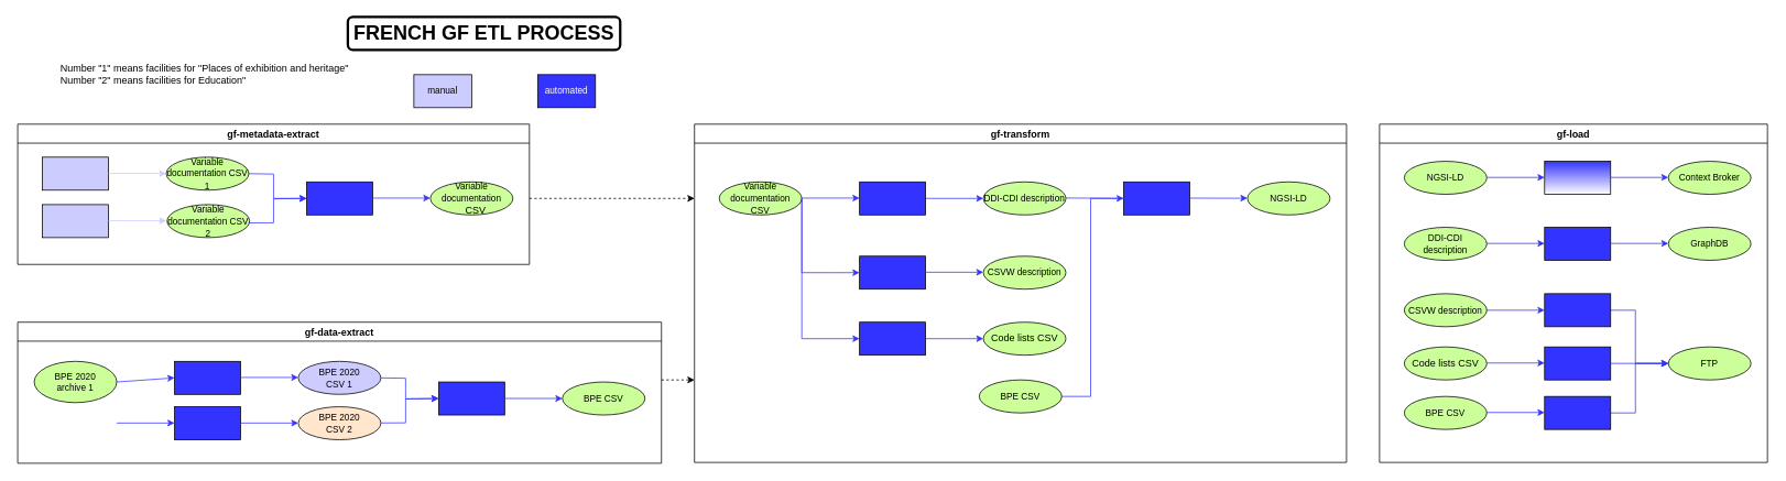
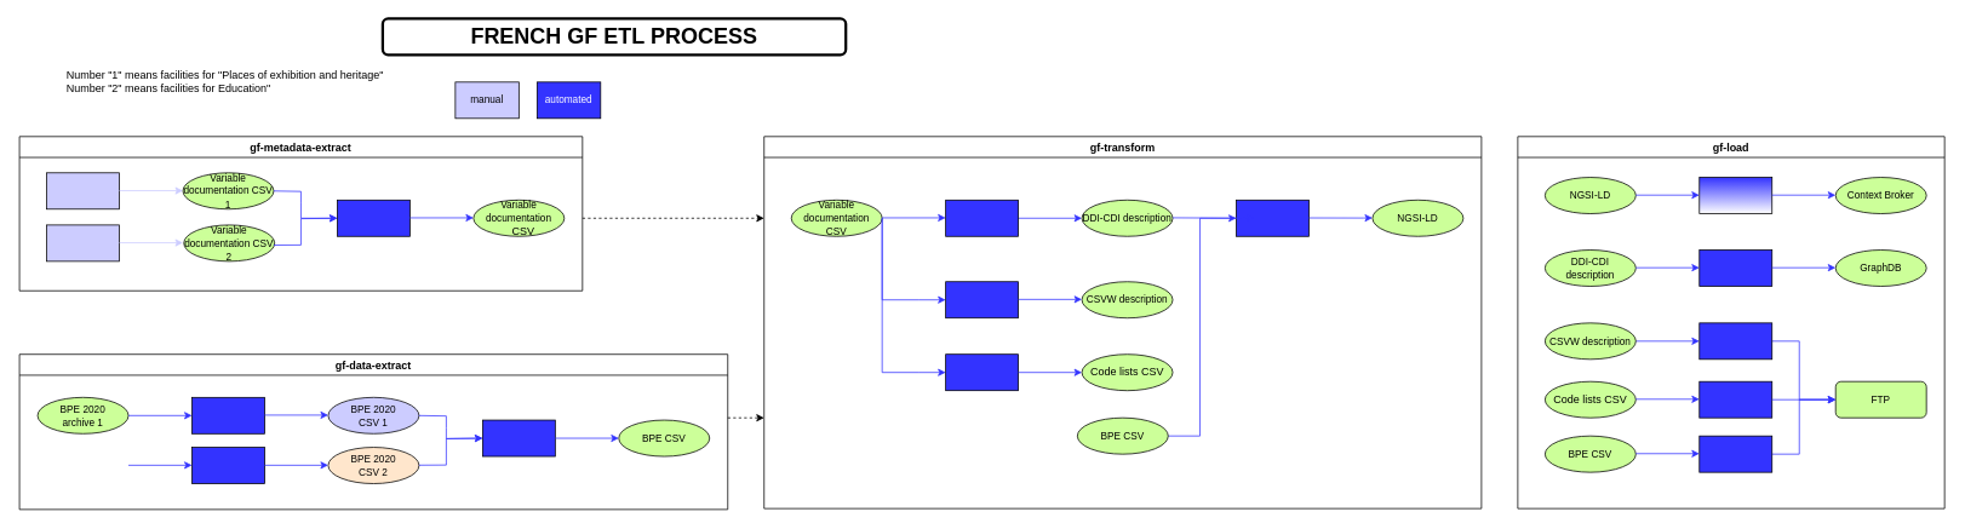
- <mxCell id="2" value="&lt;b&gt;&lt;font style=&quot;font-size: 24px&quot;&gt;FRENCH GF ETL PROCESS&lt;/font&gt;&lt;/b&gt;" style="rounded=1;whiteSpace=wrap;html=1;strokeWidth=3;" vertex="1" parent="1"><mxGeometry x="420" y="20" width="330" height="40" as="geometry" /></mxCell>
+ <mxCell id="2" value="&lt;b&gt;&lt;font style=&quot;font-size: 24px&quot;&gt;FRENCH GF ETL PROCESS&lt;/font&gt;&lt;/b&gt;" style="rounded=1;whiteSpace=wrap;html=1;strokeWidth=3;" vertex="1" parent="1"><mxGeometry x="420" y="20" width="510" height="40" as="geometry" /></mxCell>
- <mxCell id="52" value="&lt;font color=&quot;#FFFFFF&quot;&gt;automated&lt;/font&gt;" style="rounded=0;whiteSpace=wrap;html=1;fontFamily=Helvetica;fontSize=11;fontColor=#000000;strokeColor=default;strokeWidth=1;fillColor=#3333FF;" vertex="1" parent="1"><mxGeometry x="650" y="90" width="70" height="40" as="geometry" /></mxCell>
+ <mxCell id="52" value="&lt;font color=&quot;#FFFFFF&quot;&gt;automated&lt;/font&gt;" style="rounded=0;whiteSpace=wrap;html=1;fontFamily=Helvetica;fontSize=11;fontColor=#000000;strokeColor=default;strokeWidth=1;fillColor=#3333FF;" vertex="1" parent="1"><mxGeometry x="590" y="90" width="70" height="40" as="geometry" /></mxCell>
- <mxCell id="72" value="&lt;font style=&quot;font-size: 11px&quot;&gt;FTP&lt;/font&gt;" style="ellipse;whiteSpace=wrap;html=1;fontSize=12;strokeWidth=1;fillColor=#CCFF99;" vertex="1" parent="53"><mxGeometry x="350" y="270" width="100" height="40" as="geometry" /></mxCell>
+ <mxCell id="72" value="&lt;font style=&quot;font-size: 11px&quot;&gt;FTP&lt;/font&gt;" style="whiteSpace=wrap;html=1;fontSize=12;strokeWidth=1;fillColor=#CCFF99;rounded=1;" vertex="1" parent="53"><mxGeometry x="350" y="270" width="100" height="40" as="geometry" /></mxCell>
- <mxCell id="5" value="&lt;div style=&quot;font-size: 11px&quot;&gt;&lt;font style=&quot;font-size: 11px&quot;&gt;BPE 2020 &lt;br&gt;&lt;/font&gt;&lt;/div&gt;&lt;div style=&quot;font-size: 11px&quot;&gt;&lt;font style=&quot;font-size: 11px&quot;&gt;archive 1&lt;/font&gt;&lt;/div&gt;" style="ellipse;whiteSpace=wrap;html=1;fontSize=12;strokeWidth=1;fillColor=#CCFF99;" vertex="1" parent="3"><mxGeometry x="20" y="47.5" width="100" height="50" as="geometry" /></mxCell>
+ <mxCell id="5" value="&lt;div style=&quot;font-size: 11px&quot;&gt;&lt;font style=&quot;font-size: 11px&quot;&gt;BPE 2020 &lt;br&gt;&lt;/font&gt;&lt;/div&gt;&lt;div style=&quot;font-size: 11px&quot;&gt;&lt;font style=&quot;font-size: 11px&quot;&gt;archive 1&lt;/font&gt;&lt;/div&gt;" style="ellipse;whiteSpace=wrap;html=1;fontSize=12;strokeWidth=1;fillColor=#CCFF99;" vertex="1" parent="3"><mxGeometry x="20" y="47.5" width="100" height="40" as="geometry" /></mxCell>
